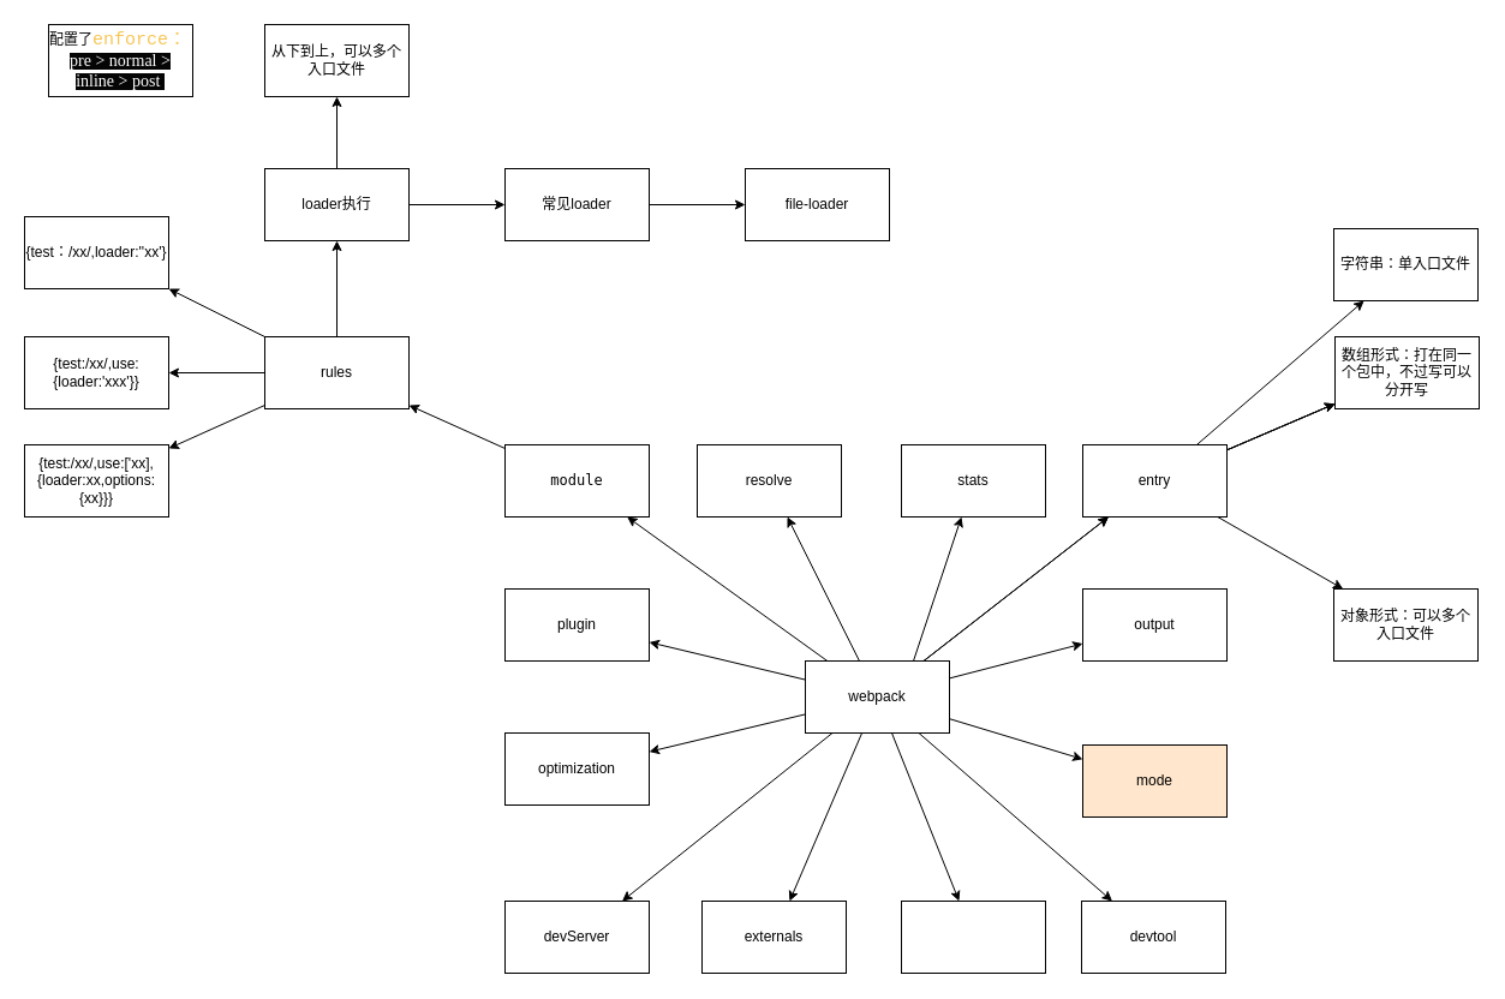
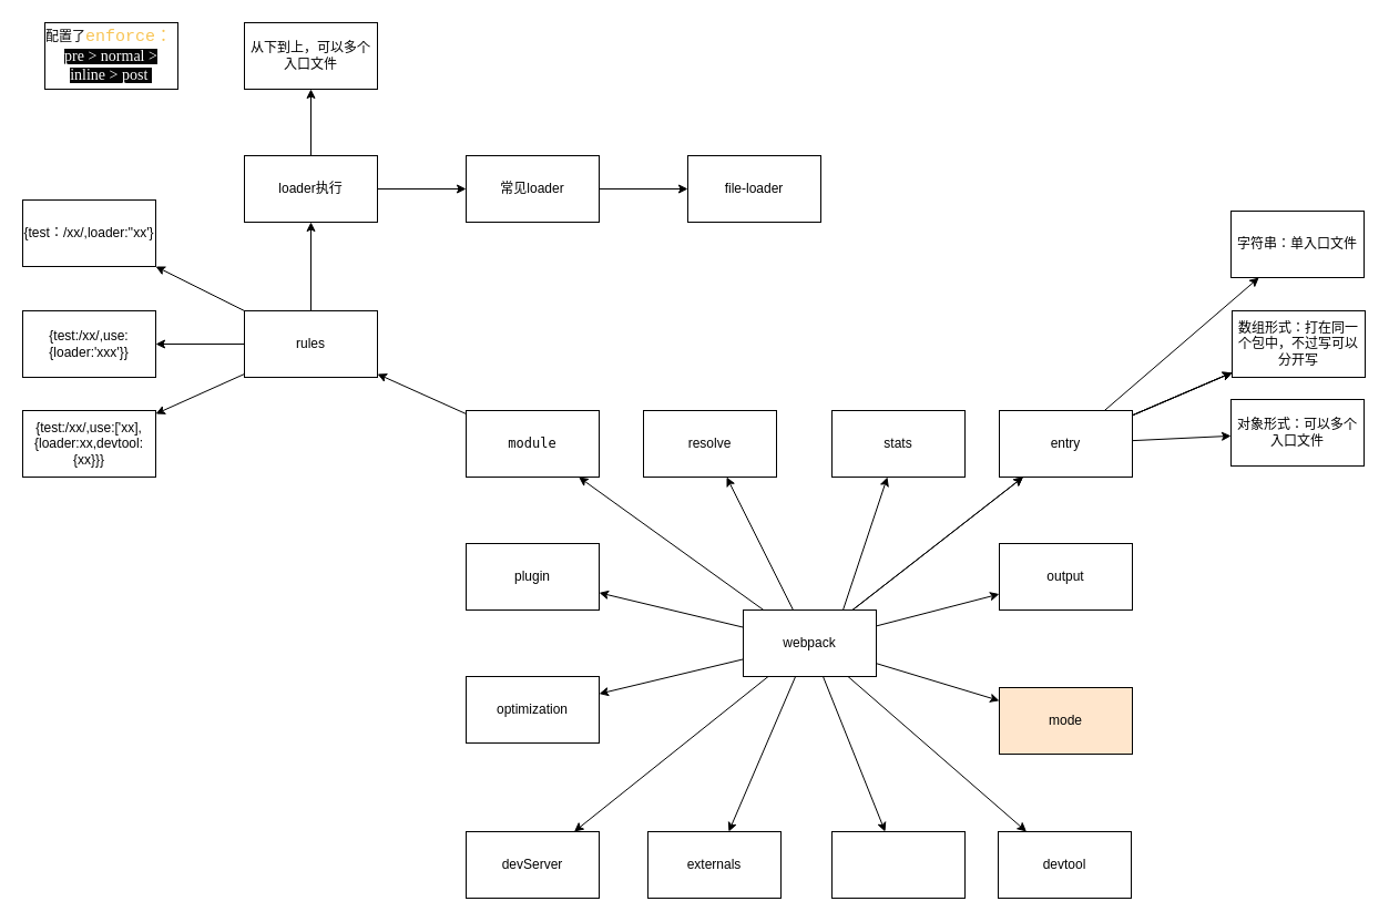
- <mxCell id="44" value="{test:/xx/,use:['xx],{loader:xx,options:{xx}}}" style="rounded=0;whiteSpace=wrap;html=1;" parent="1" vertex="1"><mxGeometry x="20" y="370" width="120" height="60" as="geometry" /></mxCell>
+ <mxCell id="44" value="{test:/xx/,use:['xx],{loader:xx,devtool:{xx}}}" style="rounded=0;whiteSpace=wrap;html=1;" parent="1" vertex="1"><mxGeometry x="20" y="370" width="120" height="60" as="geometry" /></mxCell>
- <mxCell id="34" value="对象形式：可以多个入口文件" style="whiteSpace=wrap;html=1;rounded=0;" parent="1" vertex="1"><mxGeometry x="1110" y="490" width="120" height="60" as="geometry" /></mxCell>
+ <mxCell id="34" value="对象形式：可以多个入口文件" style="whiteSpace=wrap;html=1;rounded=0;" parent="1" vertex="1"><mxGeometry x="1110" y="360" width="120" height="60" as="geometry" /></mxCell>
